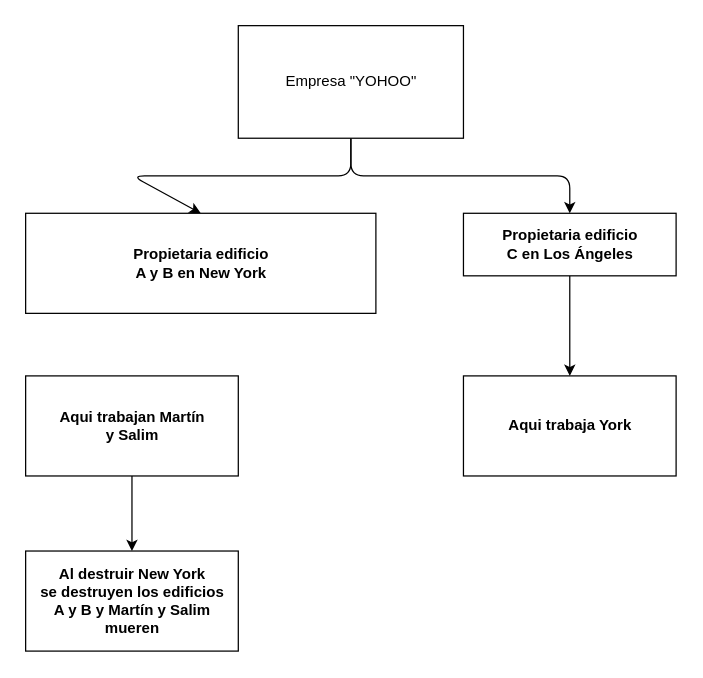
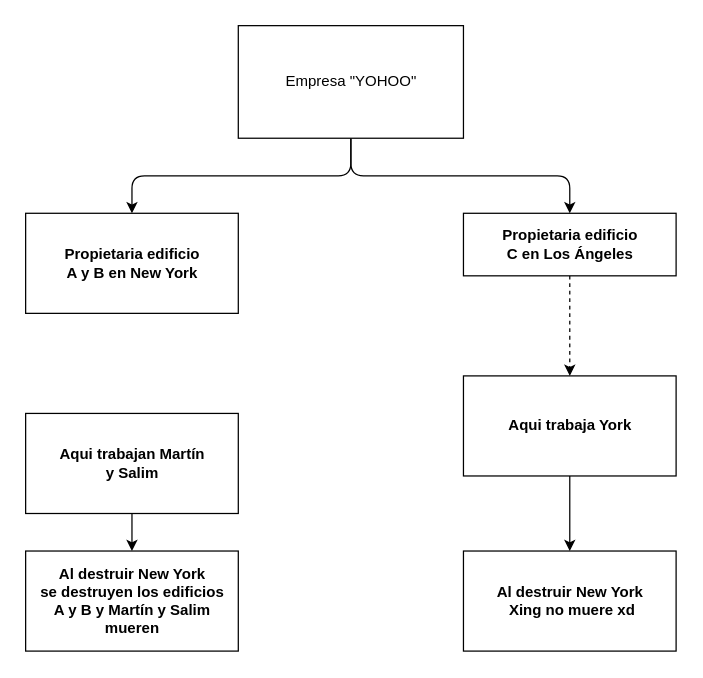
- <mxCell id="5" value="&lt;b&gt;Propietaria edificio &lt;br&gt;A y B en New York&lt;/b&gt;" style="html=1;" vertex="1" parent="1"><mxGeometry x="20" y="170" width="280" height="80" as="geometry" /></mxCell>
+ <mxCell id="5" value="&lt;b&gt;Propietaria edificio &lt;br&gt;A y B en New York&lt;/b&gt;" style="html=1;" vertex="1" parent="1"><mxGeometry x="20" y="170" width="170" height="80" as="geometry" /></mxCell>
- <mxCell id="6" style="edgeStyle=none;html=1;entryX=0.5;entryY=0;entryDx=0;entryDy=0;" edge="1" parent="1" source="7" target="11"><mxGeometry relative="1" as="geometry" /></mxCell>
+ <mxCell id="6" style="edgeStyle=none;html=1;entryX=0.5;entryY=0;entryDx=0;entryDy=0;dashed=1;" edge="1" parent="1" source="7" target="11"><mxGeometry relative="1" as="geometry" /></mxCell>
- <mxCell id="9" value="&lt;b&gt;Aqui trabajan Martín&lt;br&gt;y Salim&lt;br&gt;&lt;/b&gt;" style="html=1;" vertex="1" parent="1"><mxGeometry x="20" y="300" width="170" height="80" as="geometry" /></mxCell>
+ <mxCell id="9" value="&lt;b&gt;Aqui trabajan Martín&lt;br&gt;y Salim&lt;br&gt;&lt;/b&gt;" style="html=1;" vertex="1" parent="1"><mxGeometry x="20" y="330" width="170" height="80" as="geometry" /></mxCell>
+ <mxCell id="10" style="edgeStyle=none;html=1;entryX=0.5;entryY=0;entryDx=0;entryDy=0;" edge="1" parent="1" source="11" target="13"><mxGeometry relative="1" as="geometry" /></mxCell>
+ <mxCell id="13" value="&lt;b&gt;Al destruir New York &lt;br&gt;&amp;nbsp;Xing no muere xd&lt;br&gt;&lt;/b&gt;" style="html=1;" vertex="1" parent="1"><mxGeometry x="370" y="440" width="170" height="80" as="geometry" /></mxCell>
